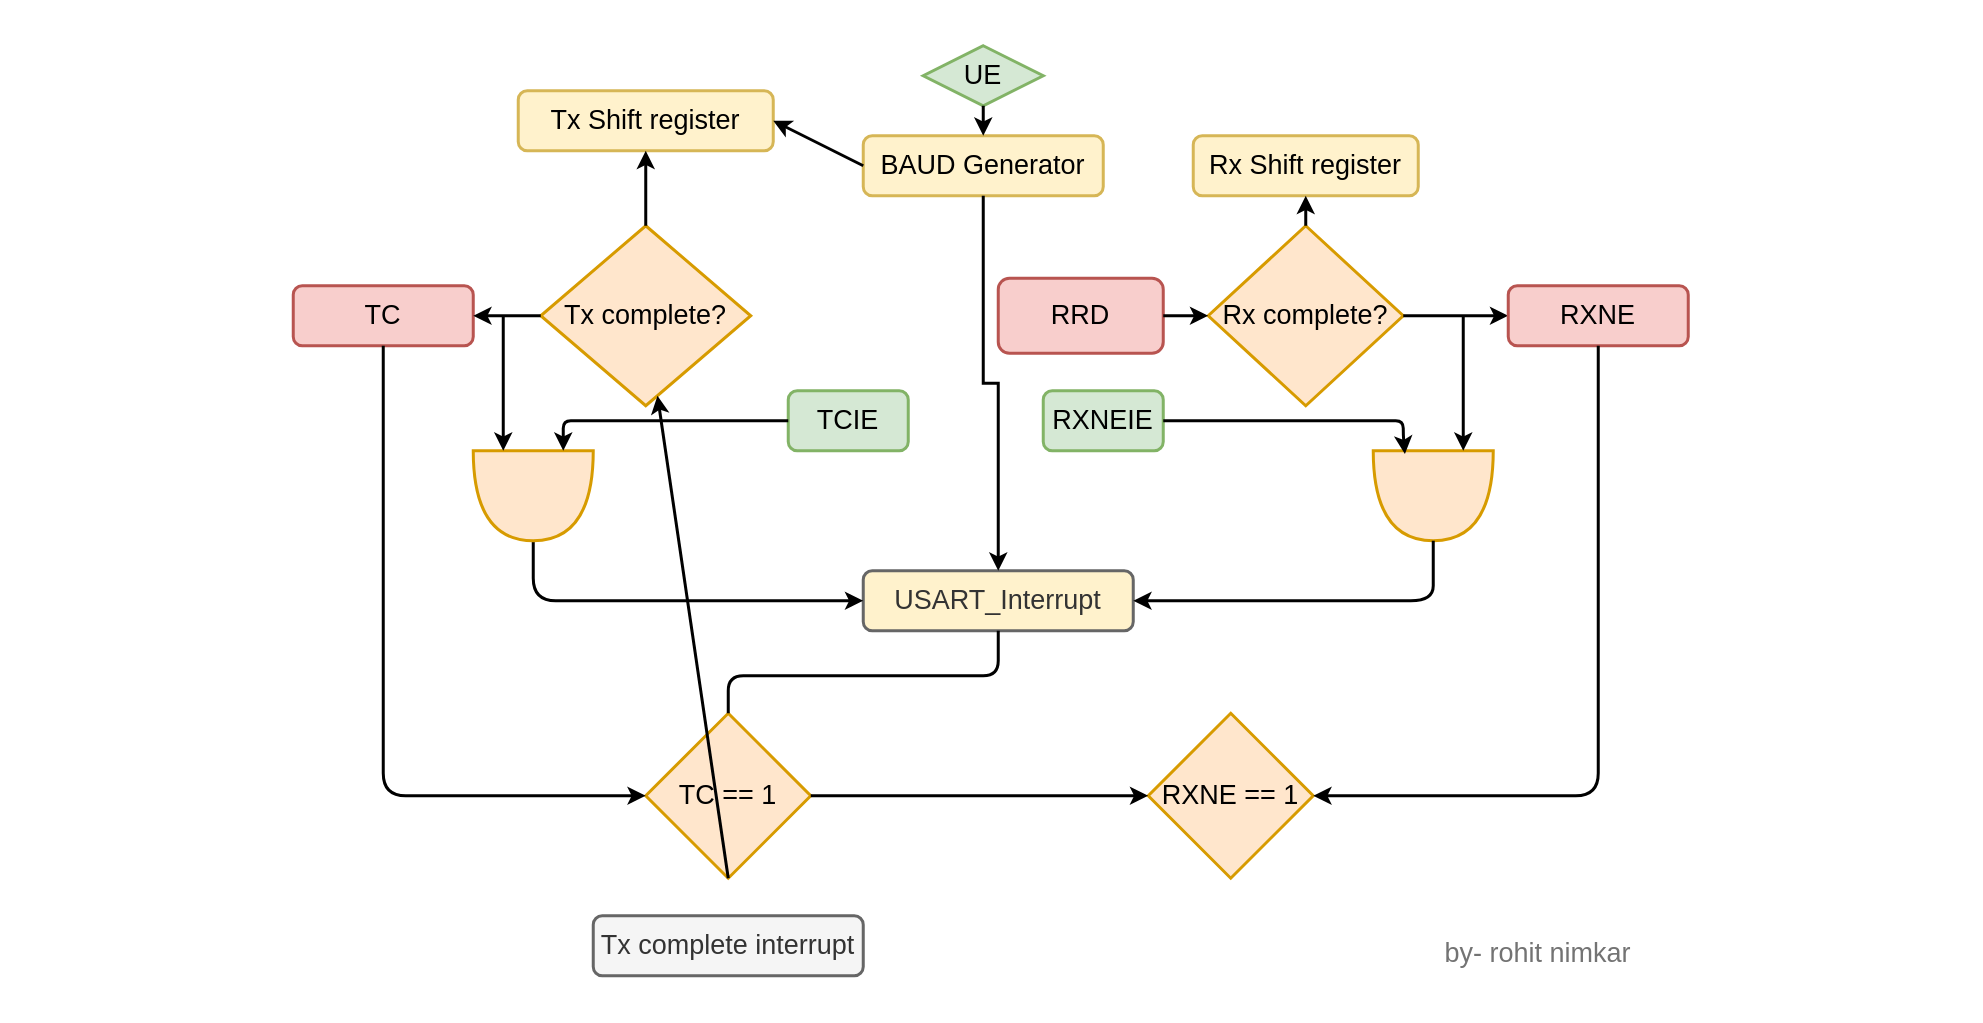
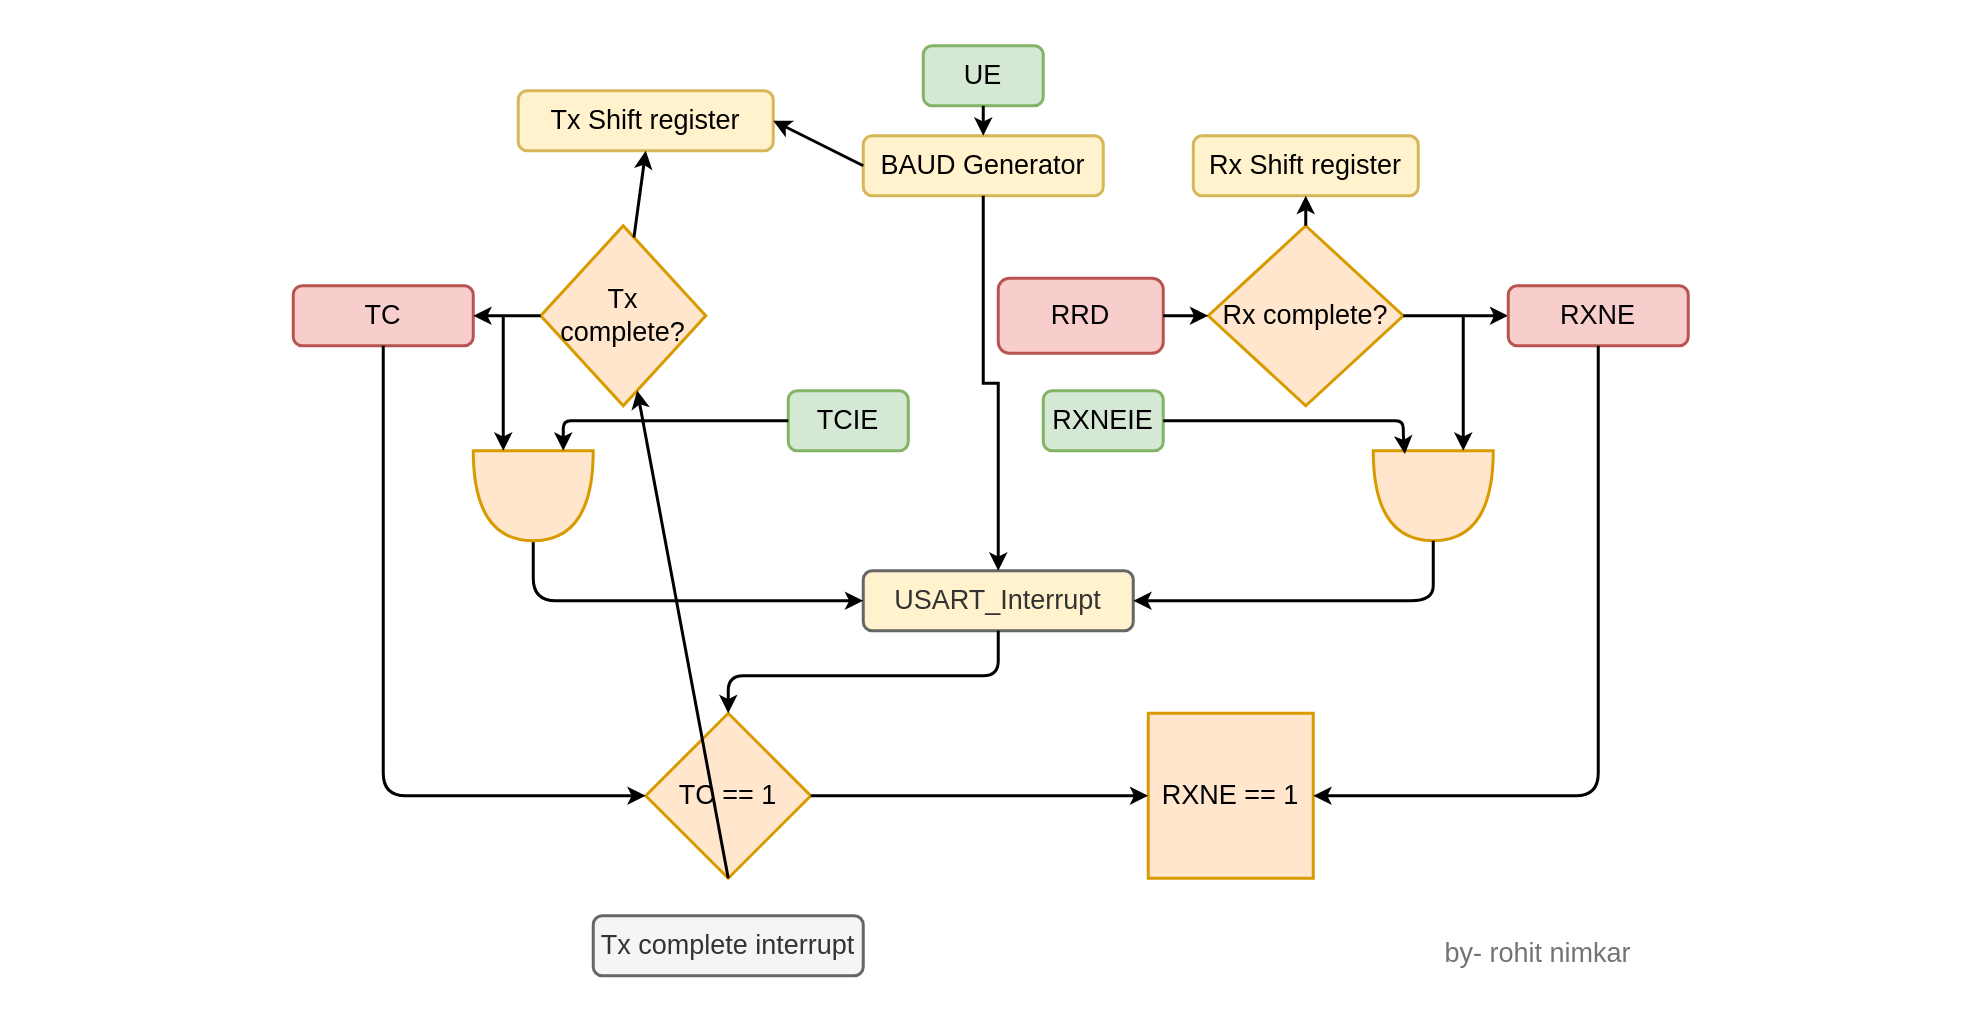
- <mxCell id="5" value="UE" style="rhombus;whiteSpace=wrap;html=1;fillColor=#d5e8d4;strokeColor=#82b366;strokeWidth=2;fontStyle=0;container=0;fontSize=18;" parent="3" vertex="1"><mxGeometry x="420" width="80" height="40" as="geometry" /></mxCell>
+ <mxCell id="5" value="UE" style="rounded=1;whiteSpace=wrap;html=1;fillColor=#d5e8d4;strokeColor=#82b366;strokeWidth=2;fontStyle=0;container=0;fontSize=18;" parent="3" vertex="1"><mxGeometry x="420" width="80" height="40" as="geometry" /></mxCell>
- <mxCell id="7" value="Tx complete?" style="rhombus;whiteSpace=wrap;html=1;fillColor=#ffe6cc;strokeColor=#d79b00;strokeWidth=2;fontStyle=0;container=0;fontSize=18;" parent="3" vertex="1"><mxGeometry x="165" y="120" width="140" height="120" as="geometry" /></mxCell>
+ <mxCell id="7" value="Tx complete?" style="rhombus;whiteSpace=wrap;html=1;fillColor=#ffe6cc;strokeColor=#d79b00;strokeWidth=2;fontStyle=0;container=0;fontSize=18;" parent="3" vertex="1"><mxGeometry x="165" y="120" width="110" height="120" as="geometry" /></mxCell>
- <mxCell id="21" value="" style="curved=1;endArrow=none;html=1;rounded=0;strokeWidth=2;fontStyle=0;fontSize=18;exitX=0.5;exitY=1;exitDx=0;exitDy=0;entryX=0.5;entryY=0;entryDx=0;entryDy=0;" parent="3" target="10" edge="1" source="8"><mxGeometry width="50" height="50" relative="1" as="geometry"><mxPoint x="460" y="390" as="sourcePoint" /><mxPoint x="291.25" y="448.696" as="targetPoint" /><Array as="points"><mxPoint x="470" y="400" /><mxPoint x="470" y="420" /><mxPoint x="450" y="420" /><mxPoint x="310" y="420" /><mxPoint x="290" y="420" /><mxPoint x="290" y="440" /></Array></mxGeometry></mxCell>
+ <mxCell id="21" value="" style="curved=1;endArrow=classic;html=1;rounded=0;strokeWidth=2;fontStyle=0;fontSize=18;exitX=0.5;exitY=1;exitDx=0;exitDy=0;entryX=0.5;entryY=0;entryDx=0;entryDy=0;" parent="3" target="10" edge="1" source="8"><mxGeometry width="50" height="50" relative="1" as="geometry"><mxPoint x="460" y="390" as="sourcePoint" /><mxPoint x="291.25" y="448.696" as="targetPoint" /><Array as="points"><mxPoint x="470" y="400" /><mxPoint x="470" y="420" /><mxPoint x="450" y="420" /><mxPoint x="310" y="420" /><mxPoint x="290" y="420" /><mxPoint x="290" y="440" /></Array></mxGeometry></mxCell>
- <mxCell id="11" value="RXNE == 1" style="rhombus;whiteSpace=wrap;html=1;fillColor=#ffe6cc;strokeColor=#d79b00;strokeWidth=2;fontStyle=0;container=0;fontSize=18;" parent="3" vertex="1"><mxGeometry x="570" y="445" width="110" height="110" as="geometry" /></mxCell>
+ <mxCell id="11" value="RXNE == 1" style="whiteSpace=wrap;html=1;fillColor=#ffe6cc;strokeColor=#d79b00;strokeWidth=2;fontStyle=0;container=0;fontSize=18;rounded=0;" parent="3" vertex="1"><mxGeometry x="570" y="445" width="110" height="110" as="geometry" /></mxCell>
